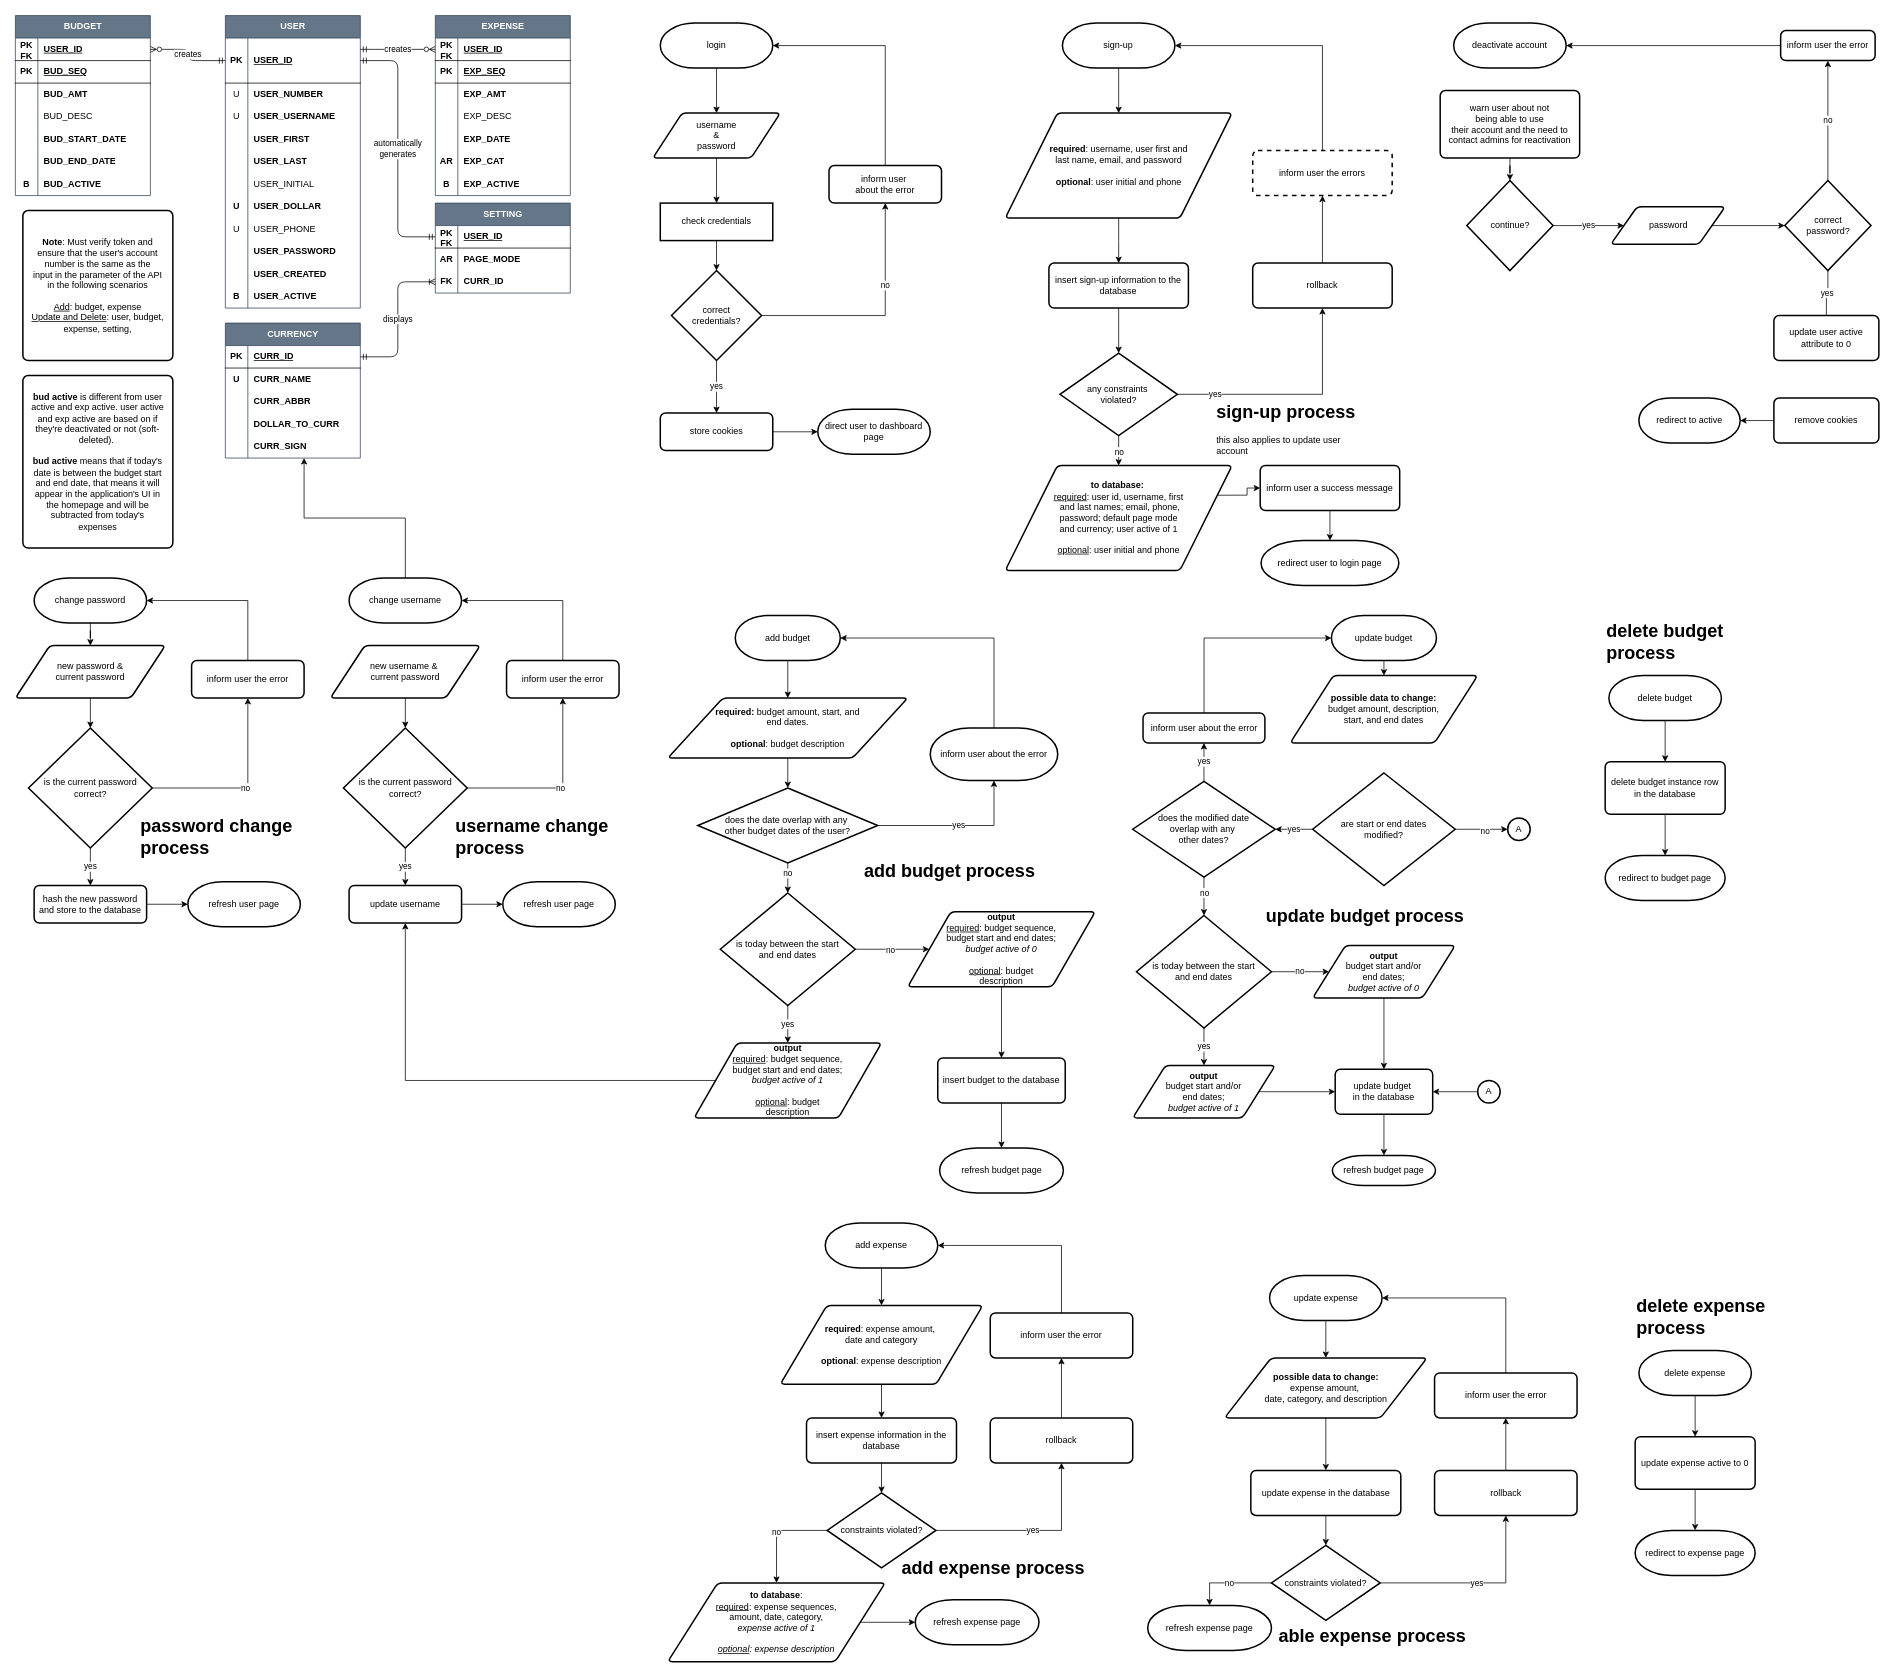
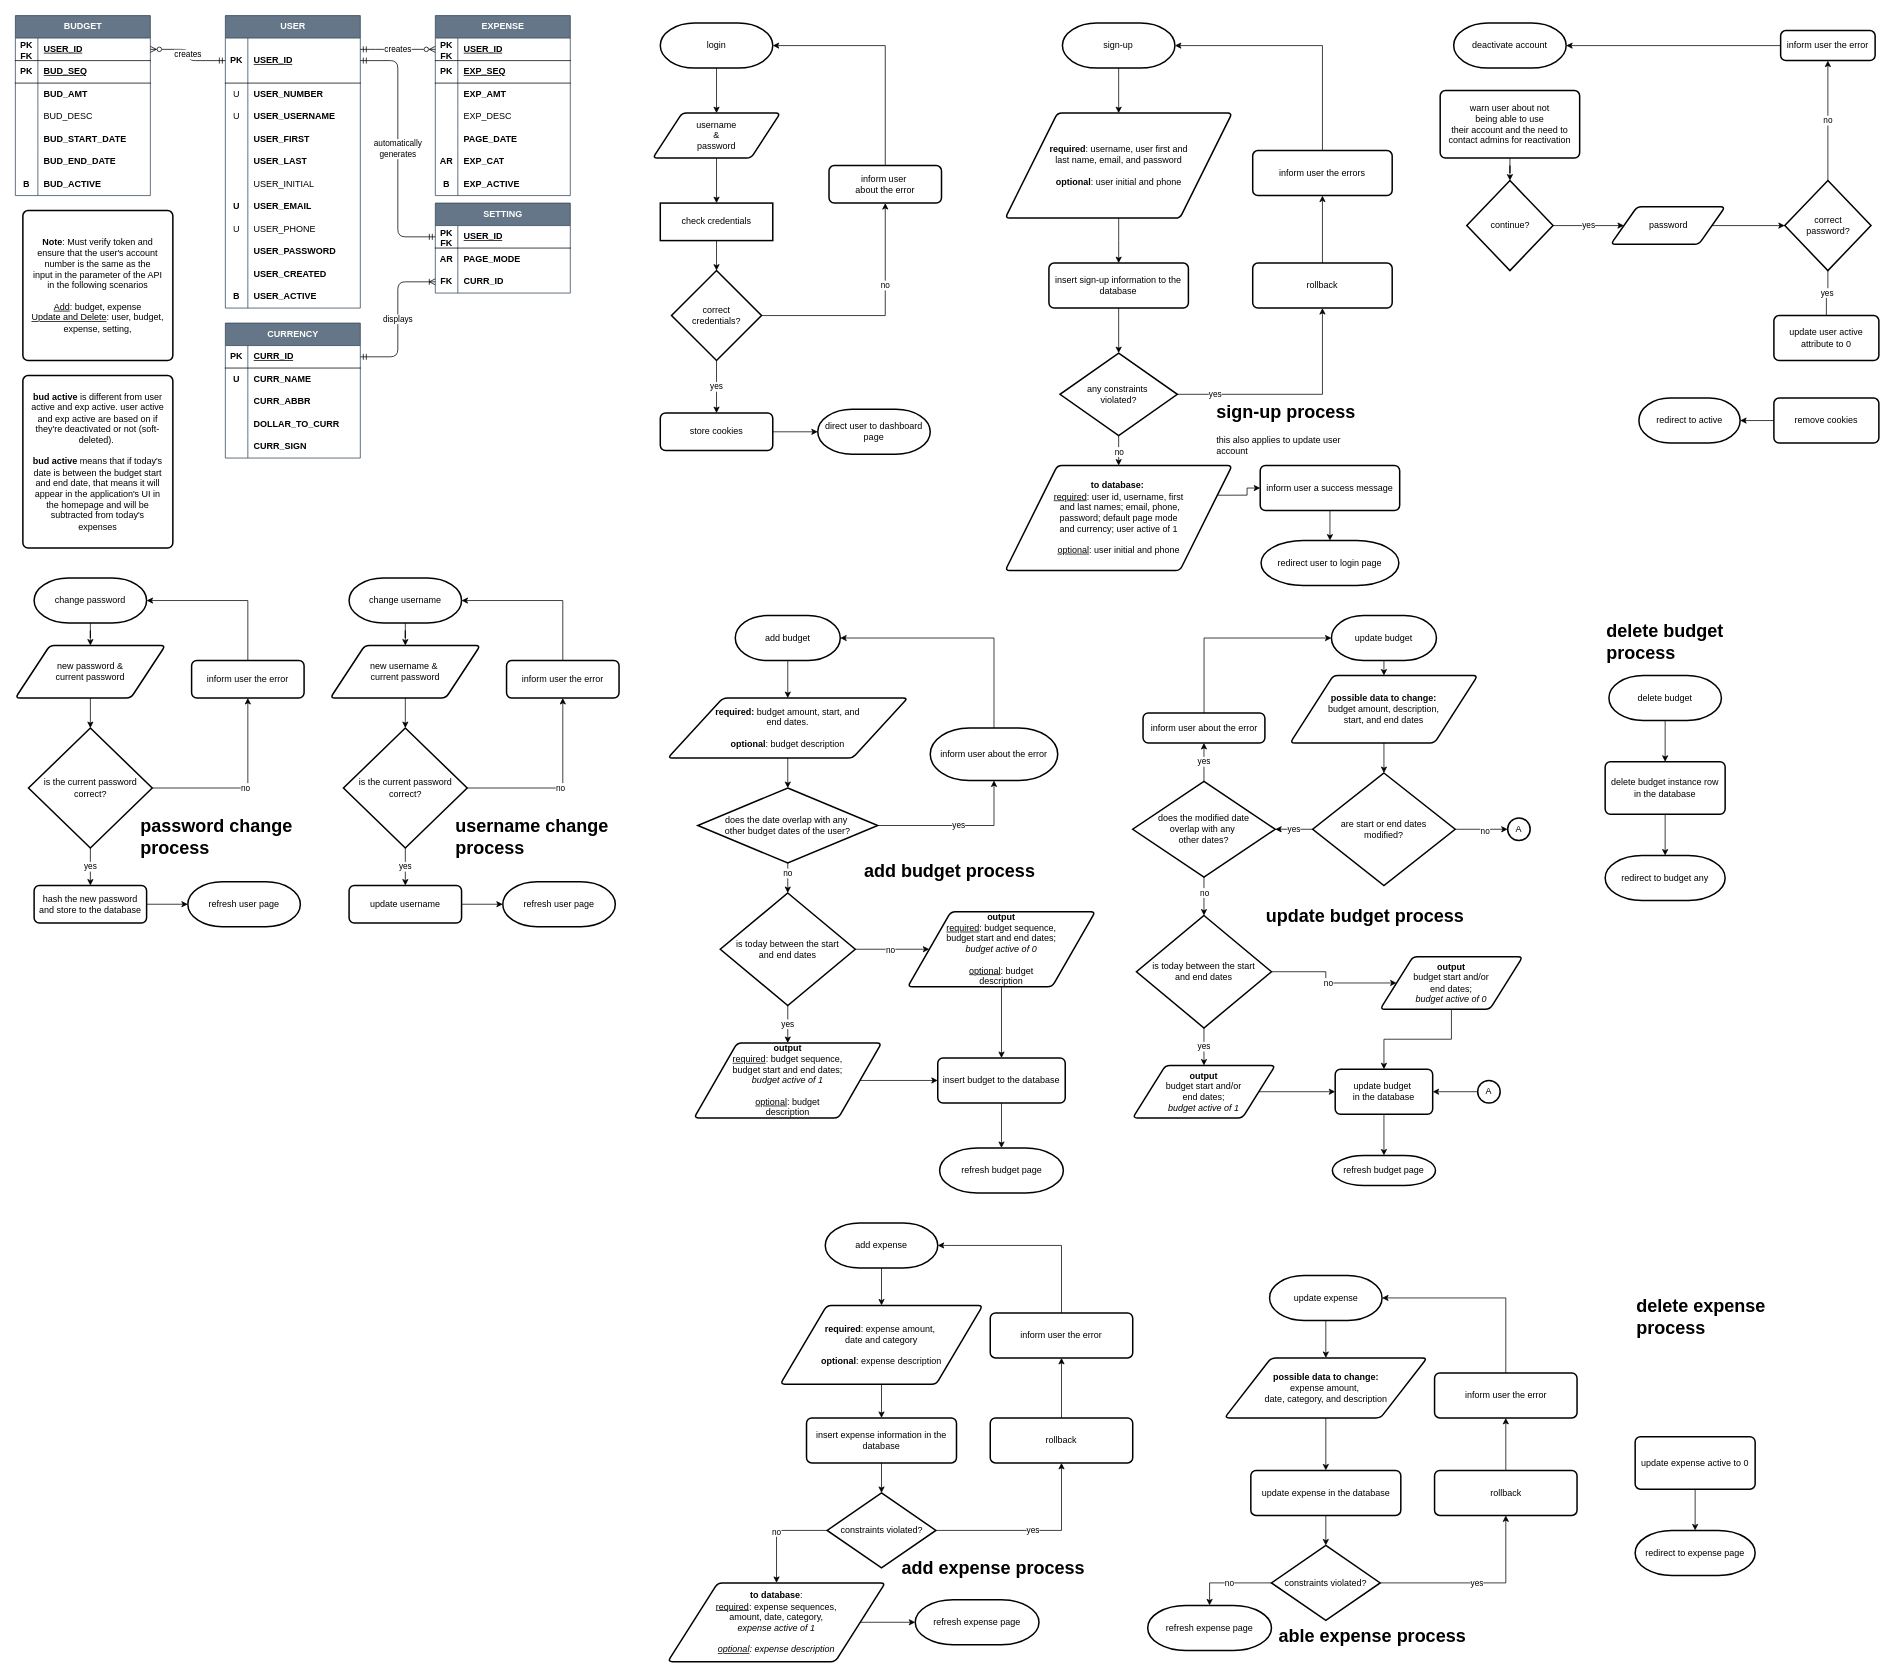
- <mxCell id="51" value="EXP_DATE" style="shape=partialRectangle;connectable=0;fillColor=none;top=0;left=0;bottom=0;right=0;align=left;spacingLeft=6;overflow=hidden;whiteSpace=wrap;html=1;fontStyle=1" vertex="1" parent="49"><mxGeometry x="30" width="150" height="30" as="geometry"><mxRectangle width="150" height="30" as="alternateBounds" /></mxGeometry></mxCell>
+ <mxCell id="51" value="PAGE_DATE" style="shape=partialRectangle;connectable=0;fillColor=none;top=0;left=0;bottom=0;right=0;align=left;spacingLeft=6;overflow=hidden;whiteSpace=wrap;html=1;fontStyle=1" vertex="1" parent="49"><mxGeometry x="30" width="150" height="30" as="geometry"><mxRectangle width="150" height="30" as="alternateBounds" /></mxGeometry></mxCell>
- <mxCell id="221" value="inform user the errors" style="rounded=1;whiteSpace=wrap;html=1;absoluteArcSize=1;arcSize=14;strokeWidth=2;container=0;dashed=1;" vertex="1" parent="202"><mxGeometry x="330.01" y="170" width="186" height="60" as="geometry" /></mxCell>
+ <mxCell id="221" value="inform user the errors" style="rounded=1;whiteSpace=wrap;html=1;absoluteArcSize=1;arcSize=14;strokeWidth=2;container=0;" vertex="1" parent="202"><mxGeometry x="330.01" y="170" width="186" height="60" as="geometry" /></mxCell>
- <mxCell id="23" value="&lt;b&gt;USER_DOLLAR&lt;/b&gt;" style="shape=partialRectangle;connectable=0;fillColor=none;top=0;left=0;bottom=0;right=0;align=left;spacingLeft=6;overflow=hidden;whiteSpace=wrap;html=1;" vertex="1" parent="21"><mxGeometry x="30" width="150" height="30" as="geometry"><mxRectangle width="150" height="30" as="alternateBounds" /></mxGeometry></mxCell>
+ <mxCell id="23" value="&lt;b&gt;USER_EMAIL&lt;/b&gt;" style="shape=partialRectangle;connectable=0;fillColor=none;top=0;left=0;bottom=0;right=0;align=left;spacingLeft=6;overflow=hidden;whiteSpace=wrap;html=1;" vertex="1" parent="21"><mxGeometry x="30" width="150" height="30" as="geometry"><mxRectangle width="150" height="30" as="alternateBounds" /></mxGeometry></mxCell>
- <mxCell id="263" style="edgeStyle=orthogonalEdgeStyle;rounded=0;orthogonalLoop=1;jettySize=auto;html=1;" edge="1" parent="262" source="264" target="245"><mxGeometry relative="1" as="geometry" /></mxCell>
+ <mxCell id="263" style="edgeStyle=orthogonalEdgeStyle;rounded=0;orthogonalLoop=1;jettySize=auto;html=1;entryX=0.5;entryY=0;entryDx=0;entryDy=0;" edge="1" parent="262" source="264" target="266"><mxGeometry relative="1" as="geometry" /></mxCell>
+ <mxCell id="136" style="edgeStyle=orthogonalEdgeStyle;rounded=0;orthogonalLoop=1;jettySize=auto;html=1;entryX=0.5;entryY=0;entryDx=0;entryDy=0;entryPerimeter=0;" edge="1" parent="131" source="134" target="135"><mxGeometry relative="1" as="geometry" /></mxCell>
- <mxCell id="165" value="redirect to budget page" style="strokeWidth=2;html=1;shape=mxgraph.flowchart.terminator;whiteSpace=wrap;" vertex="1" parent="161"><mxGeometry y="320" width="160" height="60" as="geometry" /></mxCell>
+ <mxCell id="165" value="redirect to budget any" style="strokeWidth=2;html=1;shape=mxgraph.flowchart.terminator;whiteSpace=wrap;" vertex="1" parent="161"><mxGeometry y="320" width="160" height="60" as="geometry" /></mxCell>
- <mxCell id="151" value="&lt;b&gt;output&lt;/b&gt;&lt;div&gt;budget start and/or&lt;/div&gt;&lt;div&gt;end dates;&lt;/div&gt;&lt;div&gt;&lt;i&gt;budget active of 0&lt;/i&gt;&lt;/div&gt;" style="shape=parallelogram;html=1;strokeWidth=2;perimeter=parallelogramPerimeter;whiteSpace=wrap;rounded=1;arcSize=12;size=0.23;" vertex="1" parent="131"><mxGeometry x="240" y="440" width="190" height="70" as="geometry" /></mxCell>
+ <mxCell id="151" value="&lt;b&gt;output&lt;/b&gt;&lt;div&gt;budget start and/or&lt;/div&gt;&lt;div&gt;end dates;&lt;/div&gt;&lt;div&gt;&lt;i&gt;budget active of 0&lt;/i&gt;&lt;/div&gt;" style="shape=parallelogram;html=1;strokeWidth=2;perimeter=parallelogramPerimeter;whiteSpace=wrap;rounded=1;arcSize=12;size=0.23;" vertex="1" parent="131"><mxGeometry x="330" y="455" width="190" height="70" as="geometry" /></mxCell>
- <mxCell id="126" style="edgeStyle=orthogonalEdgeStyle;rounded=0;orthogonalLoop=1;jettySize=auto;html=1;" edge="1" parent="108" source="127" target="272"><mxGeometry relative="1" as="geometry" /></mxCell>
+ <mxCell id="126" style="edgeStyle=orthogonalEdgeStyle;rounded=0;orthogonalLoop=1;jettySize=auto;html=1;entryX=0;entryY=0.5;entryDx=0;entryDy=0;" edge="1" parent="108" source="127" target="117"><mxGeometry relative="1" as="geometry" /></mxCell>
- <mxCell id="225" value="delete expense" style="strokeWidth=2;html=1;shape=mxgraph.flowchart.terminator;whiteSpace=wrap;container=0;" vertex="1" parent="223"><mxGeometry x="5" y="80" width="150" height="60" as="geometry" /></mxCell>
- <mxCell id="224" style="edgeStyle=orthogonalEdgeStyle;rounded=0;orthogonalLoop=1;jettySize=auto;html=1;entryX=0.5;entryY=0;entryDx=0;entryDy=0;" edge="1" parent="223" source="225" target="226"><mxGeometry relative="1" as="geometry" /></mxCell>
